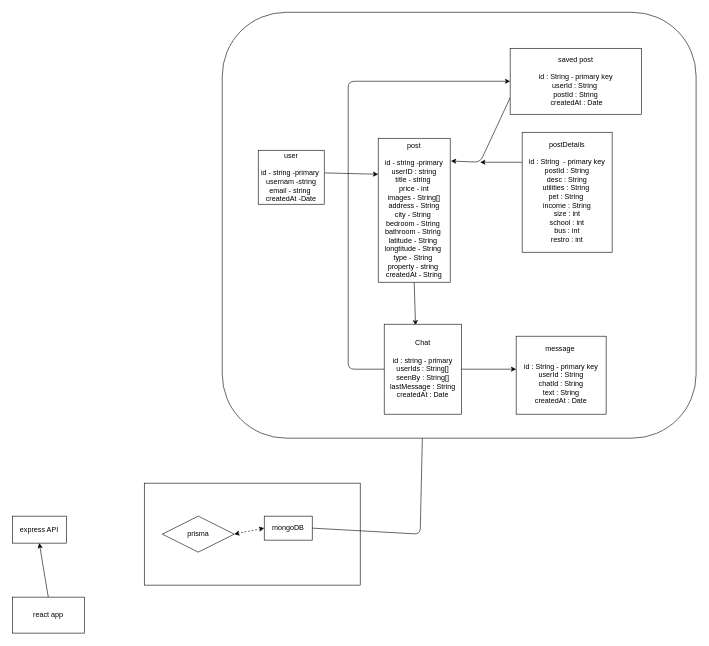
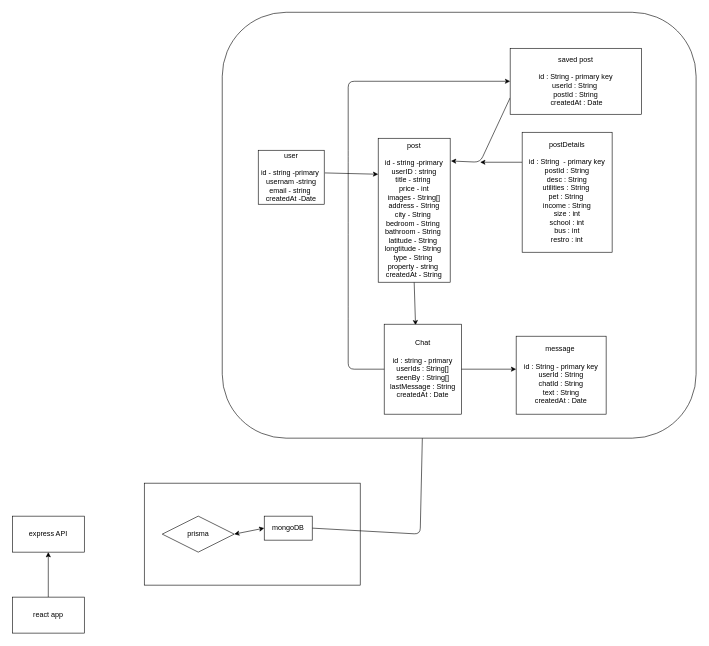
- <mxCell id="2" value="express API" style="rounded=0;whiteSpace=wrap;html=1;" vertex="1" parent="1"><mxGeometry x="20" y="860" width="90" height="45" as="geometry" /></mxCell>
+ <mxCell id="2" value="express API" style="rounded=0;whiteSpace=wrap;html=1;" vertex="1" parent="1"><mxGeometry x="20" y="860" width="120" height="60" as="geometry" /></mxCell>
- <mxCell id="9" value="" style="endArrow=classic;startArrow=classic;html=1;exitX=0;exitY=0.5;exitDx=0;exitDy=0;entryX=1;entryY=0.5;entryDx=0;entryDy=0;dashed=1;" edge="1" parent="1" source="7" target="8"><mxGeometry width="50" height="50" relative="1" as="geometry"><mxPoint x="300" y="890" as="sourcePoint" /><mxPoint x="350" y="840" as="targetPoint" /></mxGeometry></mxCell>
+ <mxCell id="9" value="" style="endArrow=classic;startArrow=classic;html=1;exitX=0;exitY=0.5;exitDx=0;exitDy=0;entryX=1;entryY=0.5;entryDx=0;entryDy=0;" edge="1" parent="1" source="7" target="8"><mxGeometry width="50" height="50" relative="1" as="geometry"><mxPoint x="300" y="890" as="sourcePoint" /><mxPoint x="350" y="840" as="targetPoint" /></mxGeometry></mxCell>
